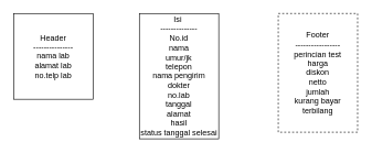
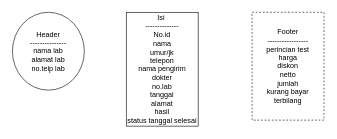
- <mxCell id="2" value="Header&lt;br&gt;---------------&lt;br&gt;nama lab&lt;br&gt;alamat lab&lt;br&gt;no.telp lab" style="rounded=0;whiteSpace=wrap;html=1;" vertex="1" parent="1"><mxGeometry x="20" y="20" width="120" height="130" as="geometry" /></mxCell>
+ <mxCell id="2" value="Header&lt;br&gt;---------------&lt;br&gt;nama lab&lt;br&gt;alamat lab&lt;br&gt;no.telp lab" style="ellipse;whiteSpace=wrap;html=1;" vertex="1" parent="1"><mxGeometry x="20" y="20" width="120" height="130" as="geometry" /></mxCell>
